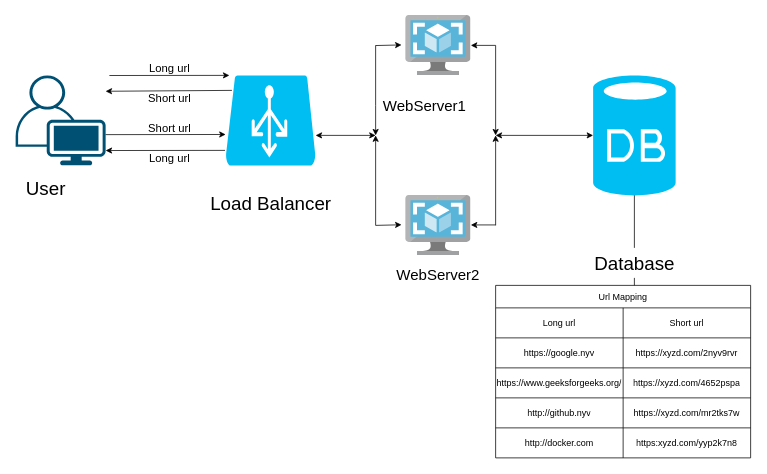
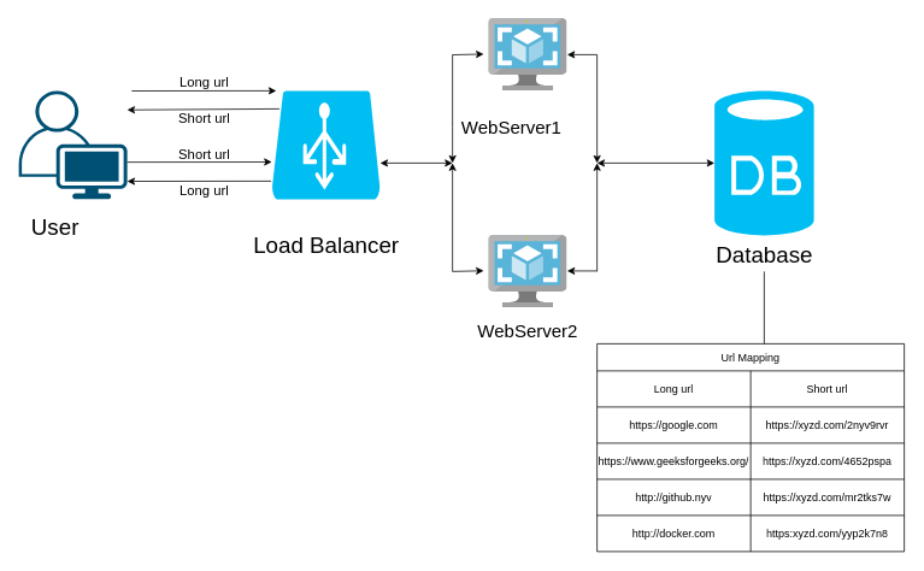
- <mxCell id="38" value="Database" style="text;html=1;align=center;verticalAlign=middle;resizable=0;points=[];autosize=1;strokeColor=none;fillColor=none;fontSize=25;" vertex="1" parent="1"><mxGeometry x="785" y="330" width="120" height="40" as="geometry" /></mxCell>
+ <mxCell id="38" value="Database" style="text;html=1;align=center;verticalAlign=middle;resizable=0;points=[];autosize=1;strokeColor=none;fillColor=none;fontSize=25;" vertex="1" parent="1"><mxGeometry x="785" y="260" width="120" height="40" as="geometry" /></mxCell>
- <mxCell id="23" value="https://google.nyv" style="shape=partialRectangle;html=1;whiteSpace=wrap;connectable=0;overflow=hidden;fillColor=none;top=0;left=0;bottom=0;right=0;pointerEvents=1;" vertex="1" parent="22"><mxGeometry width="170" height="40" as="geometry"><mxRectangle width="170" height="40" as="alternateBounds" /></mxGeometry></mxCell>
+ <mxCell id="23" value="https://google.com" style="shape=partialRectangle;html=1;whiteSpace=wrap;connectable=0;overflow=hidden;fillColor=none;top=0;left=0;bottom=0;right=0;pointerEvents=1;" vertex="1" parent="22"><mxGeometry width="170" height="40" as="geometry"><mxRectangle width="170" height="40" as="alternateBounds" /></mxGeometry></mxCell>
